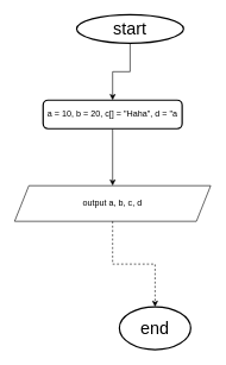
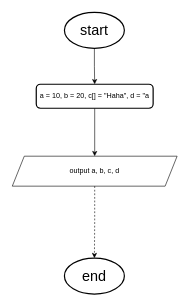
- <mxCell id="3" value="&lt;font style=&quot;font-size: 24px;&quot;&gt;start&lt;/font&gt;" style="strokeWidth=2;html=1;shape=mxgraph.flowchart.start_1;whiteSpace=wrap;" vertex="1" parent="1"><mxGeometry x="107" y="20" width="150" height="40" as="geometry" /></mxCell>
+ <mxCell id="3" value="&lt;font style=&quot;font-size: 24px;&quot;&gt;start&lt;/font&gt;" style="strokeWidth=2;html=1;shape=mxgraph.flowchart.start_1;whiteSpace=wrap;" vertex="1" parent="1"><mxGeometry x="107" y="20" width="100" height="60" as="geometry" /></mxCell>
- <mxCell id="4" value="&lt;font style=&quot;font-size: 24px;&quot;&gt;end&lt;/font&gt;" style="strokeWidth=2;html=1;shape=mxgraph.flowchart.start_1;whiteSpace=wrap;" vertex="1" parent="1"><mxGeometry x="167" y="430" width="100" height="60" as="geometry" /></mxCell>
+ <mxCell id="4" value="&lt;font style=&quot;font-size: 24px;&quot;&gt;end&lt;/font&gt;" style="strokeWidth=2;html=1;shape=mxgraph.flowchart.start_1;whiteSpace=wrap;" vertex="1" parent="1"><mxGeometry x="107" y="430" width="100" height="60" as="geometry" /></mxCell>
